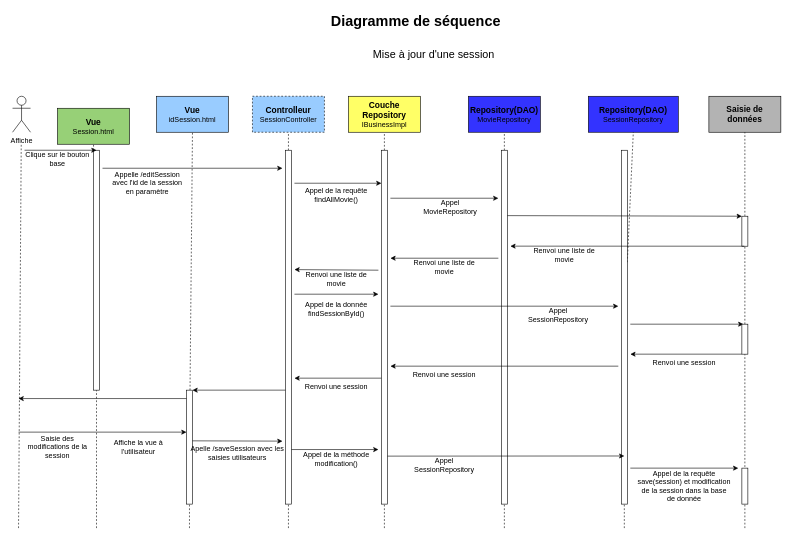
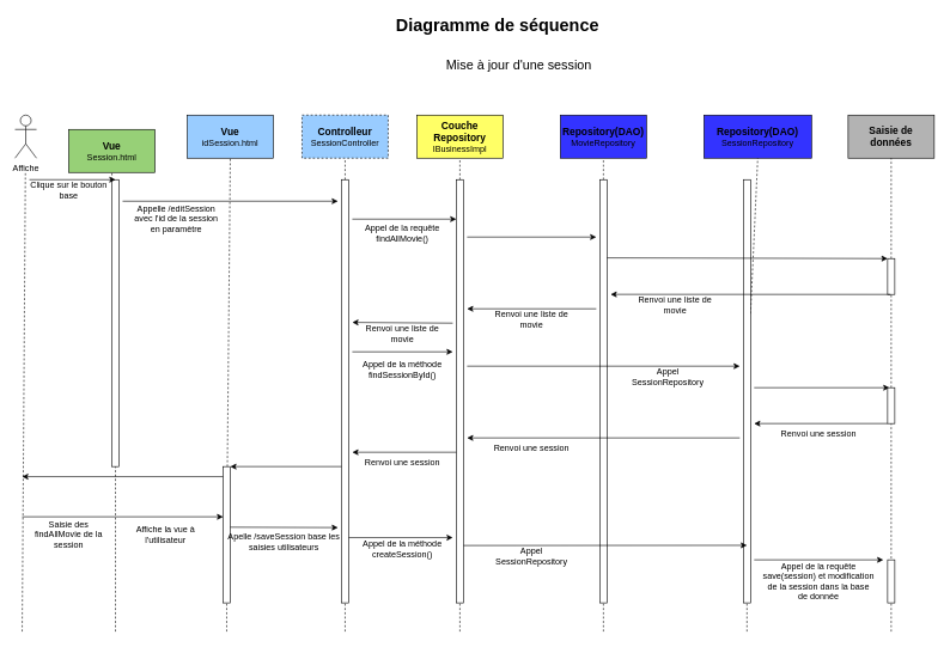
- <mxCell id="33" value="Appel MovieRepository" style="text;html=1;align=center;verticalAlign=middle;whiteSpace=wrap;rounded=0;" parent="1" vertex="1"><mxGeometry x="690" y="330" width="120" height="30" as="geometry" /></mxCell>
- <mxCell id="40" value="Appel de la donnée findSessionById()" style="text;html=1;align=center;verticalAlign=middle;whiteSpace=wrap;rounded=0;" parent="1" vertex="1"><mxGeometry x="500" y="500" width="120" height="30" as="geometry" /></mxCell>
+ <mxCell id="40" value="Appel de la méthode findSessionById()" style="text;html=1;align=center;verticalAlign=middle;whiteSpace=wrap;rounded=0;" parent="1" vertex="1"><mxGeometry x="500" y="500" width="120" height="30" as="geometry" /></mxCell>
- <mxCell id="64" value="Saisie des modifications de la session" style="text;html=1;align=center;verticalAlign=middle;whiteSpace=wrap;rounded=0;" parent="1" vertex="1"><mxGeometry x="40" y="730" width="110" height="30" as="geometry" /></mxCell>
+ <mxCell id="64" value="Saisie des findAllMovie de la session" style="text;html=1;align=center;verticalAlign=middle;whiteSpace=wrap;rounded=0;" parent="1" vertex="1"><mxGeometry x="40" y="730" width="110" height="30" as="geometry" /></mxCell>
- <mxCell id="65" value="Apelle /saveSession avec les saisies utilisateurs" style="text;html=1;align=center;verticalAlign=middle;whiteSpace=wrap;rounded=0;" parent="1" vertex="1"><mxGeometry x="315" y="740" width="160" height="30" as="geometry" /></mxCell>
+ <mxCell id="65" value="Apelle /saveSession base les saisies utilisateurs" style="text;html=1;align=center;verticalAlign=middle;whiteSpace=wrap;rounded=0;" parent="1" vertex="1"><mxGeometry x="315" y="740" width="160" height="30" as="geometry" /></mxCell>
- <mxCell id="68" value="Appel de la méthode modification()" style="text;html=1;align=center;verticalAlign=middle;whiteSpace=wrap;rounded=0;" parent="1" vertex="1"><mxGeometry x="495" y="750" width="130" height="30" as="geometry" /></mxCell>
+ <mxCell id="68" value="Appel de la méthode createSession()" style="text;html=1;align=center;verticalAlign=middle;whiteSpace=wrap;rounded=0;" parent="1" vertex="1"><mxGeometry x="495" y="750" width="130" height="30" as="geometry" /></mxCell>
